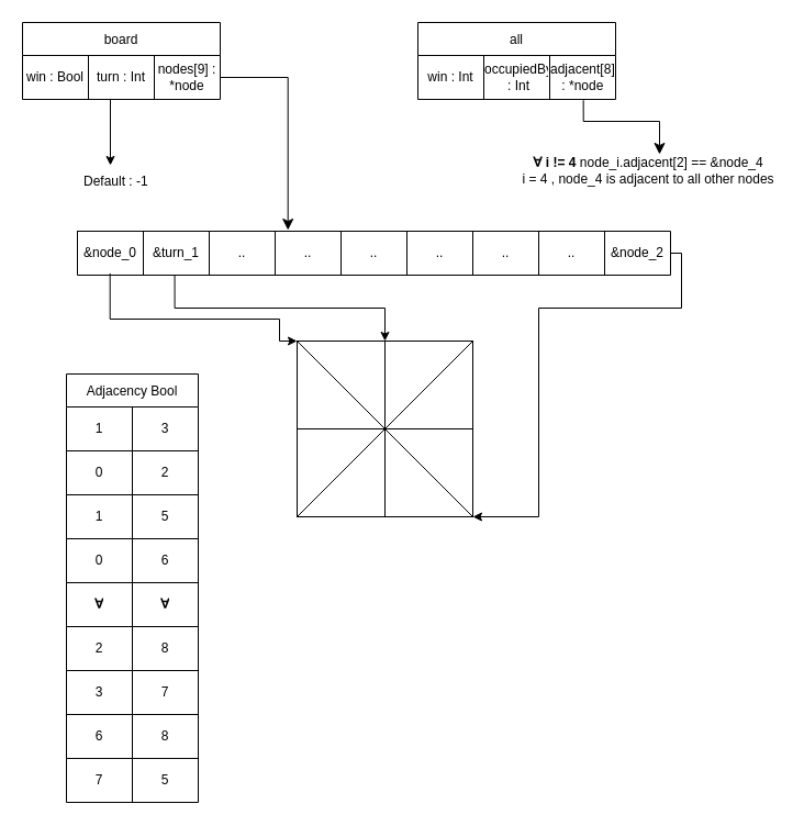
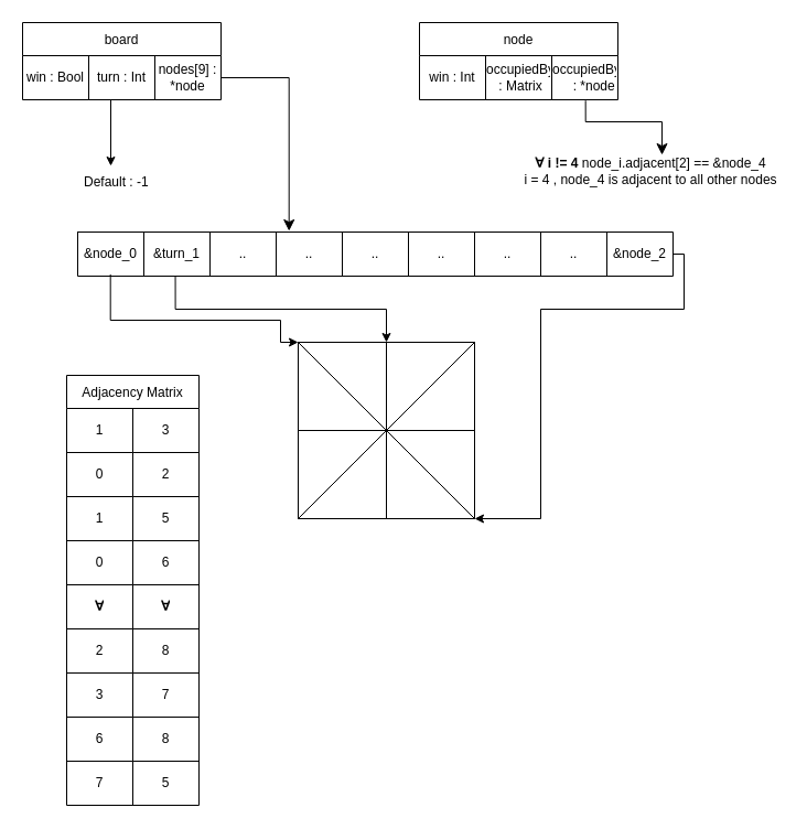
- <mxCell id="32" value="all" style="shape=table;startSize=30;container=1;collapsible=0;childLayout=tableLayout;" vertex="1" parent="1"><mxGeometry x="380" y="20" width="180" height="70" as="geometry" /></mxCell>
+ <mxCell id="32" value="node" style="shape=table;startSize=30;container=1;collapsible=0;childLayout=tableLayout;" vertex="1" parent="1"><mxGeometry x="380" y="20" width="180" height="70" as="geometry" /></mxCell>
- <mxCell id="35" value="occupiedBy : Int" style="shape=partialRectangle;html=1;whiteSpace=wrap;connectable=0;strokeColor=inherit;overflow=hidden;fillColor=none;top=0;left=0;bottom=0;right=0;pointerEvents=1;" vertex="1" parent="33"><mxGeometry x="60" width="60" height="40" as="geometry"><mxRectangle width="60" height="40" as="alternateBounds" /></mxGeometry></mxCell>
+ <mxCell id="35" value="occupiedBy : Matrix" style="shape=partialRectangle;html=1;whiteSpace=wrap;connectable=0;strokeColor=inherit;overflow=hidden;fillColor=none;top=0;left=0;bottom=0;right=0;pointerEvents=1;" vertex="1" parent="33"><mxGeometry x="60" width="60" height="40" as="geometry"><mxRectangle width="60" height="40" as="alternateBounds" /></mxGeometry></mxCell>
- <mxCell id="36" value="adjacent[8] : *node" style="shape=partialRectangle;html=1;whiteSpace=wrap;connectable=0;strokeColor=inherit;overflow=hidden;fillColor=none;top=0;left=0;bottom=0;right=0;pointerEvents=1;" vertex="1" parent="33"><mxGeometry x="120" width="60" height="40" as="geometry"><mxRectangle width="60" height="40" as="alternateBounds" /></mxGeometry></mxCell>
+ <mxCell id="36" value="occupiedBy[8] : *node" style="shape=partialRectangle;html=1;whiteSpace=wrap;connectable=0;strokeColor=inherit;overflow=hidden;fillColor=none;top=0;left=0;bottom=0;right=0;pointerEvents=1;" vertex="1" parent="33"><mxGeometry x="120" width="60" height="40" as="geometry"><mxRectangle width="60" height="40" as="alternateBounds" /></mxGeometry></mxCell>
- <mxCell id="39" value="Adjacency Bool" style="shape=table;startSize=30;container=1;collapsible=0;childLayout=tableLayout;" vertex="1" parent="1"><mxGeometry x="60" y="340" width="120" height="390" as="geometry" /></mxCell>
+ <mxCell id="39" value="Adjacency Matrix" style="shape=table;startSize=30;container=1;collapsible=0;childLayout=tableLayout;" vertex="1" parent="1"><mxGeometry x="60" y="340" width="120" height="390" as="geometry" /></mxCell>
